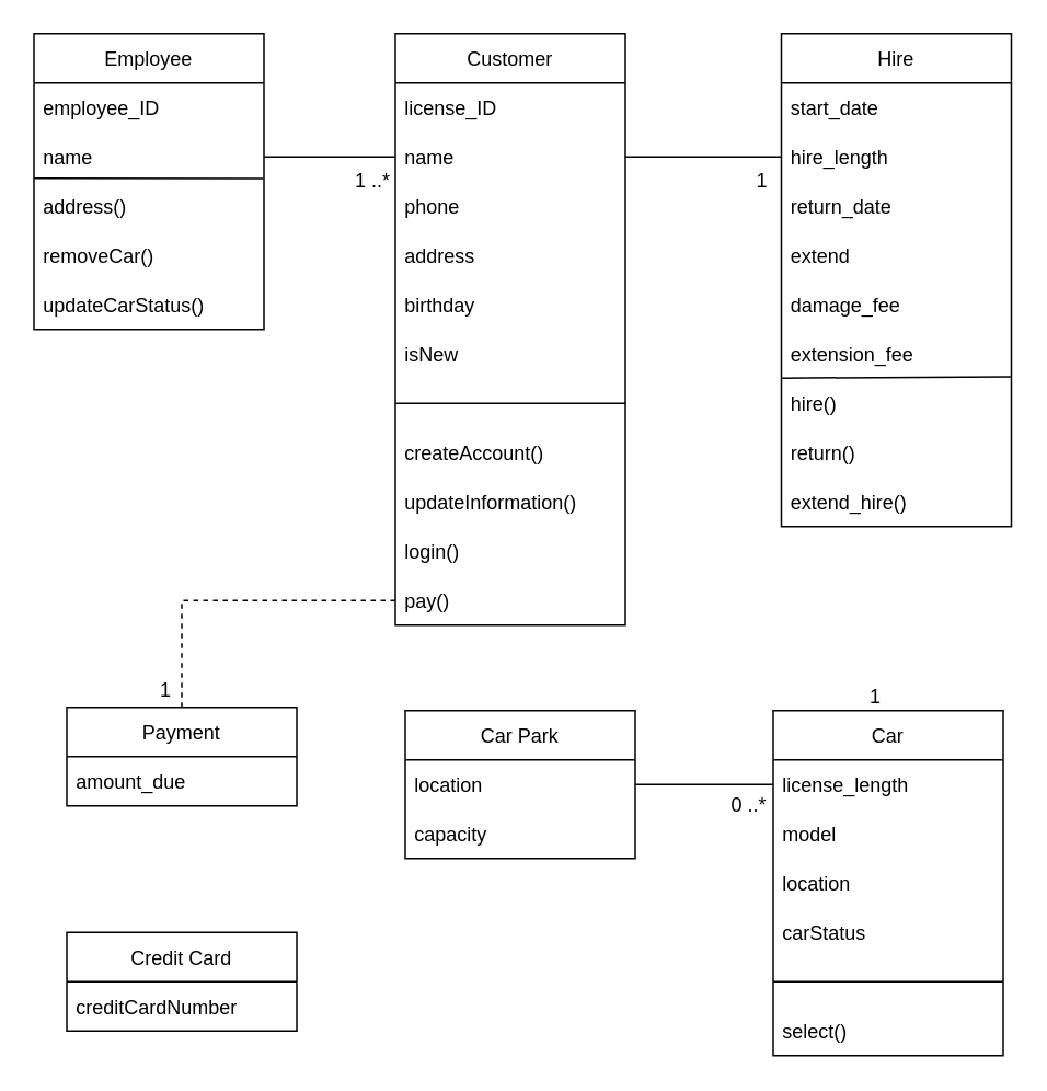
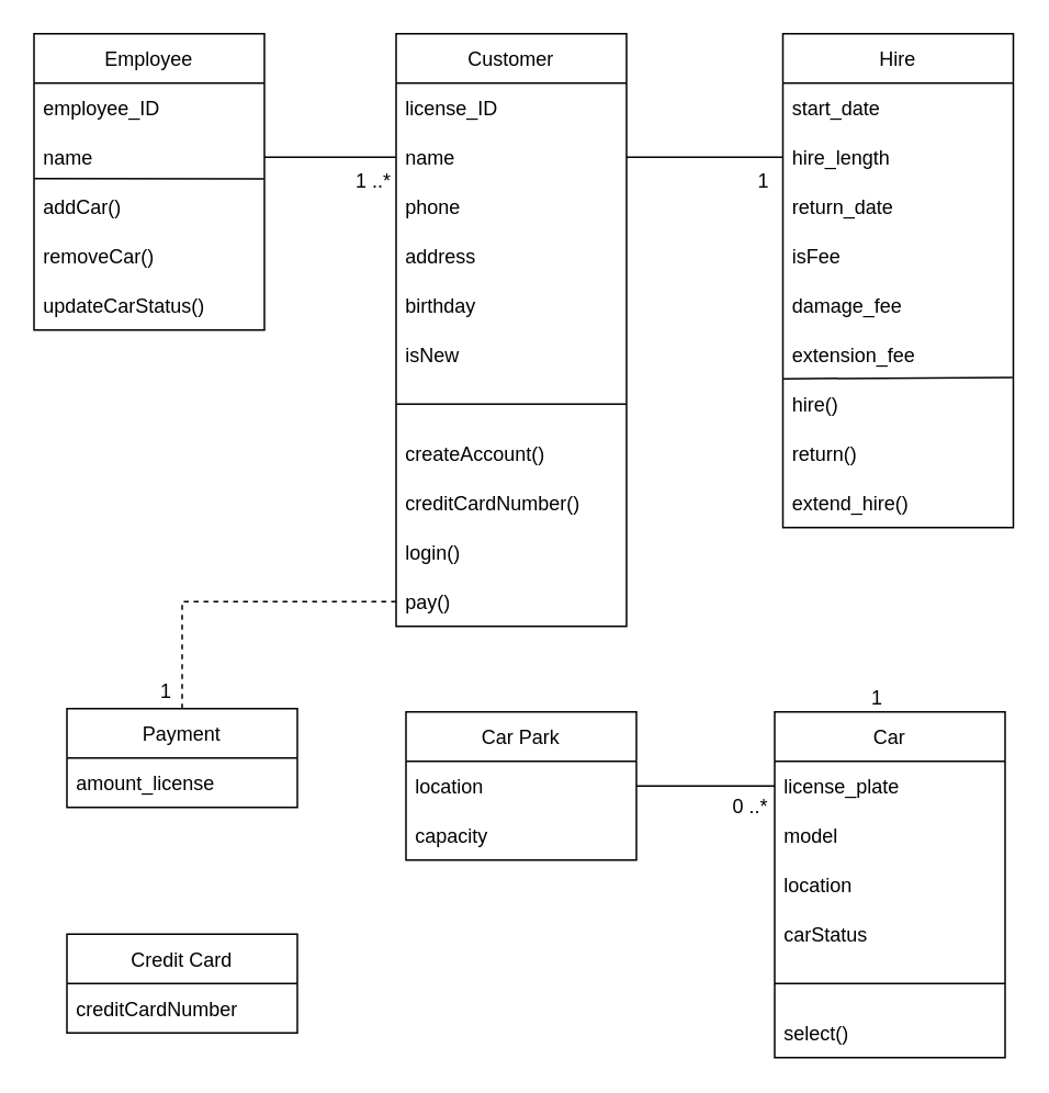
- <mxCell id="43" value="address()" style="text;strokeColor=none;fillColor=none;align=left;verticalAlign=middle;spacingLeft=4;spacingRight=4;overflow=hidden;points=[[0,0.5],[1,0.5]];portConstraint=eastwest;rotatable=0;" parent="40" vertex="1"><mxGeometry y="90" width="140" height="30" as="geometry" /></mxCell>
+ <mxCell id="43" value="addCar()" style="text;strokeColor=none;fillColor=none;align=left;verticalAlign=middle;spacingLeft=4;spacingRight=4;overflow=hidden;points=[[0,0.5],[1,0.5]];portConstraint=eastwest;rotatable=0;" parent="40" vertex="1"><mxGeometry y="90" width="140" height="30" as="geometry" /></mxCell>
- <mxCell id="19" value="extend" style="text;strokeColor=none;fillColor=none;align=left;verticalAlign=middle;spacingLeft=4;spacingRight=4;overflow=hidden;points=[[0,0.5],[1,0.5]];portConstraint=eastwest;rotatable=0;" parent="15" vertex="1"><mxGeometry y="120" width="140" height="30" as="geometry" /></mxCell>
+ <mxCell id="19" value="isFee" style="text;strokeColor=none;fillColor=none;align=left;verticalAlign=middle;spacingLeft=4;spacingRight=4;overflow=hidden;points=[[0,0.5],[1,0.5]];portConstraint=eastwest;rotatable=0;" parent="15" vertex="1"><mxGeometry y="120" width="140" height="30" as="geometry" /></mxCell>
- <mxCell id="12" value="updateInformation()" style="text;strokeColor=none;fillColor=none;align=left;verticalAlign=middle;spacingLeft=4;spacingRight=4;overflow=hidden;points=[[0,0.5],[1,0.5]];portConstraint=eastwest;rotatable=0;" parent="2" vertex="1"><mxGeometry y="270" width="140" height="30" as="geometry" /></mxCell>
+ <mxCell id="12" value="creditCardNumber()" style="text;strokeColor=none;fillColor=none;align=left;verticalAlign=middle;spacingLeft=4;spacingRight=4;overflow=hidden;points=[[0,0.5],[1,0.5]];portConstraint=eastwest;rotatable=0;" parent="2" vertex="1"><mxGeometry y="270" width="140" height="30" as="geometry" /></mxCell>
- <mxCell id="36" value="amount_due" style="text;strokeColor=none;fillColor=none;align=left;verticalAlign=middle;spacingLeft=4;spacingRight=4;overflow=hidden;points=[[0,0.5],[1,0.5]];portConstraint=eastwest;rotatable=0;" parent="35" vertex="1"><mxGeometry y="30" width="140" height="30" as="geometry" /></mxCell>
+ <mxCell id="36" value="amount_license" style="text;strokeColor=none;fillColor=none;align=left;verticalAlign=middle;spacingLeft=4;spacingRight=4;overflow=hidden;points=[[0,0.5],[1,0.5]];portConstraint=eastwest;rotatable=0;" parent="35" vertex="1"><mxGeometry y="30" width="140" height="30" as="geometry" /></mxCell>
- <mxCell id="27" value="license_length" style="text;strokeColor=none;fillColor=none;align=left;verticalAlign=middle;spacingLeft=4;spacingRight=4;overflow=hidden;points=[[0,0.5],[1,0.5]];portConstraint=eastwest;rotatable=0;" parent="26" vertex="1"><mxGeometry y="30" width="140" height="30" as="geometry" /></mxCell>
+ <mxCell id="27" value="license_plate" style="text;strokeColor=none;fillColor=none;align=left;verticalAlign=middle;spacingLeft=4;spacingRight=4;overflow=hidden;points=[[0,0.5],[1,0.5]];portConstraint=eastwest;rotatable=0;" parent="26" vertex="1"><mxGeometry y="30" width="140" height="30" as="geometry" /></mxCell>
